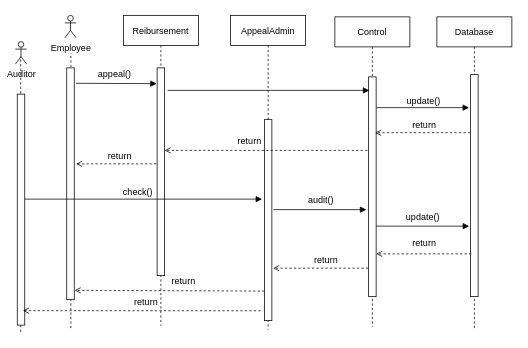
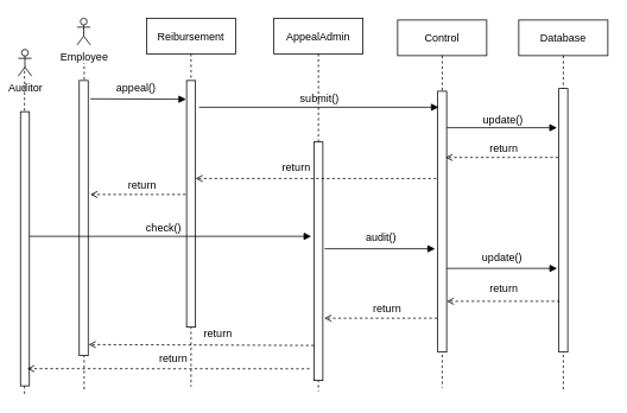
+ <mxCell id="18" value="submit()" style="text;html=1;align=center;verticalAlign=middle;resizable=0;points=[];autosize=1;" parent="1" vertex="1"><mxGeometry x="331" y="102" width="53" height="18" as="geometry" /></mxCell>
